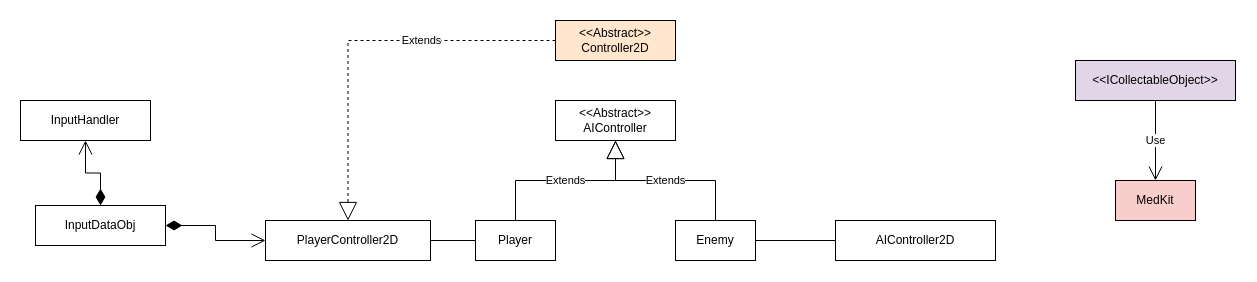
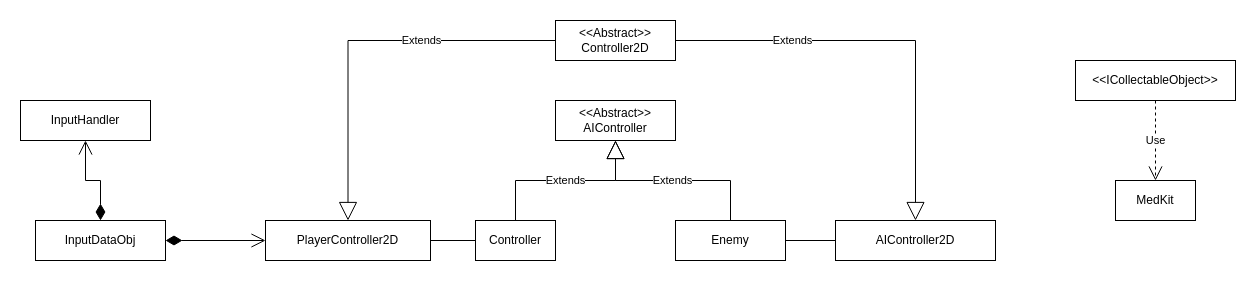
- <mxCell id="18" value="&amp;lt;&amp;lt;Abstract&amp;gt;&amp;gt;&lt;br&gt;Controller2D" style="rounded=0;whiteSpace=wrap;html=1;fillColor=#ffe6cc;" parent="1" vertex="1"><mxGeometry x="555" y="20" width="120" height="40" as="geometry" /></mxCell>
+ <mxCell id="18" value="&amp;lt;&amp;lt;Abstract&amp;gt;&amp;gt;&lt;br&gt;Controller2D" style="rounded=0;whiteSpace=wrap;html=1;" parent="1" vertex="1"><mxGeometry x="555" y="20" width="120" height="40" as="geometry" /></mxCell>
+ <mxCell id="19" value="Extends" style="endArrow=block;endSize=16;endFill=0;html=1;rounded=0;edgeStyle=orthogonalEdgeStyle;" parent="1" source="18" target="12" edge="1"><mxGeometry x="-0.443" width="160" relative="1" as="geometry"><mxPoint x="725" y="230" as="sourcePoint" /><mxPoint x="625" y="150" as="targetPoint" /><mxPoint as="offset" /></mxGeometry></mxCell>
- <mxCell id="8" value="&amp;lt;&amp;lt;ICollectableObject&amp;gt;&amp;gt;" style="rounded=0;whiteSpace=wrap;html=1;fillColor=#e1d5e7;" parent="1" vertex="1"><mxGeometry x="1075" y="60" width="160" height="40" as="geometry" /></mxCell>
+ <mxCell id="8" value="&amp;lt;&amp;lt;ICollectableObject&amp;gt;&amp;gt;" style="rounded=0;whiteSpace=wrap;html=1;" parent="1" vertex="1"><mxGeometry x="1075" y="60" width="160" height="40" as="geometry" /></mxCell>
- <mxCell id="20" value="Extends" style="endArrow=block;endSize=16;endFill=0;html=1;rounded=0;edgeStyle=orthogonalEdgeStyle;dashed=1;" parent="1" source="18" target="10" edge="1"><mxGeometry x="-0.309" width="160" relative="1" as="geometry"><mxPoint x="690" y="540" as="sourcePoint" /><mxPoint x="910" y="270" as="targetPoint" /><mxPoint as="offset" /></mxGeometry></mxCell>
+ <mxCell id="20" value="Extends" style="endArrow=block;endSize=16;endFill=0;html=1;rounded=0;edgeStyle=orthogonalEdgeStyle;" parent="1" source="18" target="10" edge="1"><mxGeometry x="-0.309" width="160" relative="1" as="geometry"><mxPoint x="690" y="540" as="sourcePoint" /><mxPoint x="910" y="270" as="targetPoint" /><mxPoint as="offset" /></mxGeometry></mxCell>
- <mxCell id="9" value="Use" style="endArrow=open;endSize=12;dashed=0;html=1;rounded=0;edgeStyle=orthogonalEdgeStyle;" parent="1" source="8" target="4" edge="1"><mxGeometry width="160" relative="1" as="geometry"><mxPoint x="1035" y="280" as="sourcePoint" /><mxPoint x="1195" y="280" as="targetPoint" /></mxGeometry></mxCell>
+ <mxCell id="9" value="Use" style="endArrow=open;endSize=12;dashed=1;html=1;rounded=0;edgeStyle=orthogonalEdgeStyle;" parent="1" source="8" target="4" edge="1"><mxGeometry width="160" relative="1" as="geometry"><mxPoint x="1035" y="280" as="sourcePoint" /><mxPoint x="1195" y="280" as="targetPoint" /></mxGeometry></mxCell>
- <mxCell id="4" value="MedKit" style="rounded=0;whiteSpace=wrap;html=1;fillColor=#f8cecc;" parent="1" vertex="1"><mxGeometry x="1115" y="180" width="80" height="40" as="geometry" /></mxCell>
+ <mxCell id="4" value="MedKit" style="rounded=0;whiteSpace=wrap;html=1;" parent="1" vertex="1"><mxGeometry x="1115" y="180" width="80" height="40" as="geometry" /></mxCell>
- <mxCell id="15" value="InputDataObj" style="rounded=0;whiteSpace=wrap;html=1;" parent="1" vertex="1"><mxGeometry x="35" y="205" width="130" height="40" as="geometry" /></mxCell>
+ <mxCell id="15" value="InputDataObj" style="rounded=0;whiteSpace=wrap;html=1;" parent="1" vertex="1"><mxGeometry x="35" y="220" width="130" height="40" as="geometry" /></mxCell>
- <mxCell id="2" value="Player" style="rounded=0;whiteSpace=wrap;html=1;" parent="1" vertex="1"><mxGeometry x="475" y="220" width="80" height="40" as="geometry" /></mxCell>
+ <mxCell id="2" value="Controller" style="rounded=0;whiteSpace=wrap;html=1;" parent="1" vertex="1"><mxGeometry x="475" y="220" width="80" height="40" as="geometry" /></mxCell>
- <mxCell id="3" value="Enemy" style="rounded=0;whiteSpace=wrap;html=1;" parent="1" vertex="1"><mxGeometry x="675" y="220" width="80" height="40" as="geometry" /></mxCell>
+ <mxCell id="3" value="Enemy" style="rounded=0;whiteSpace=wrap;html=1;" parent="1" vertex="1"><mxGeometry x="675" y="220" width="110" height="40" as="geometry" /></mxCell>
